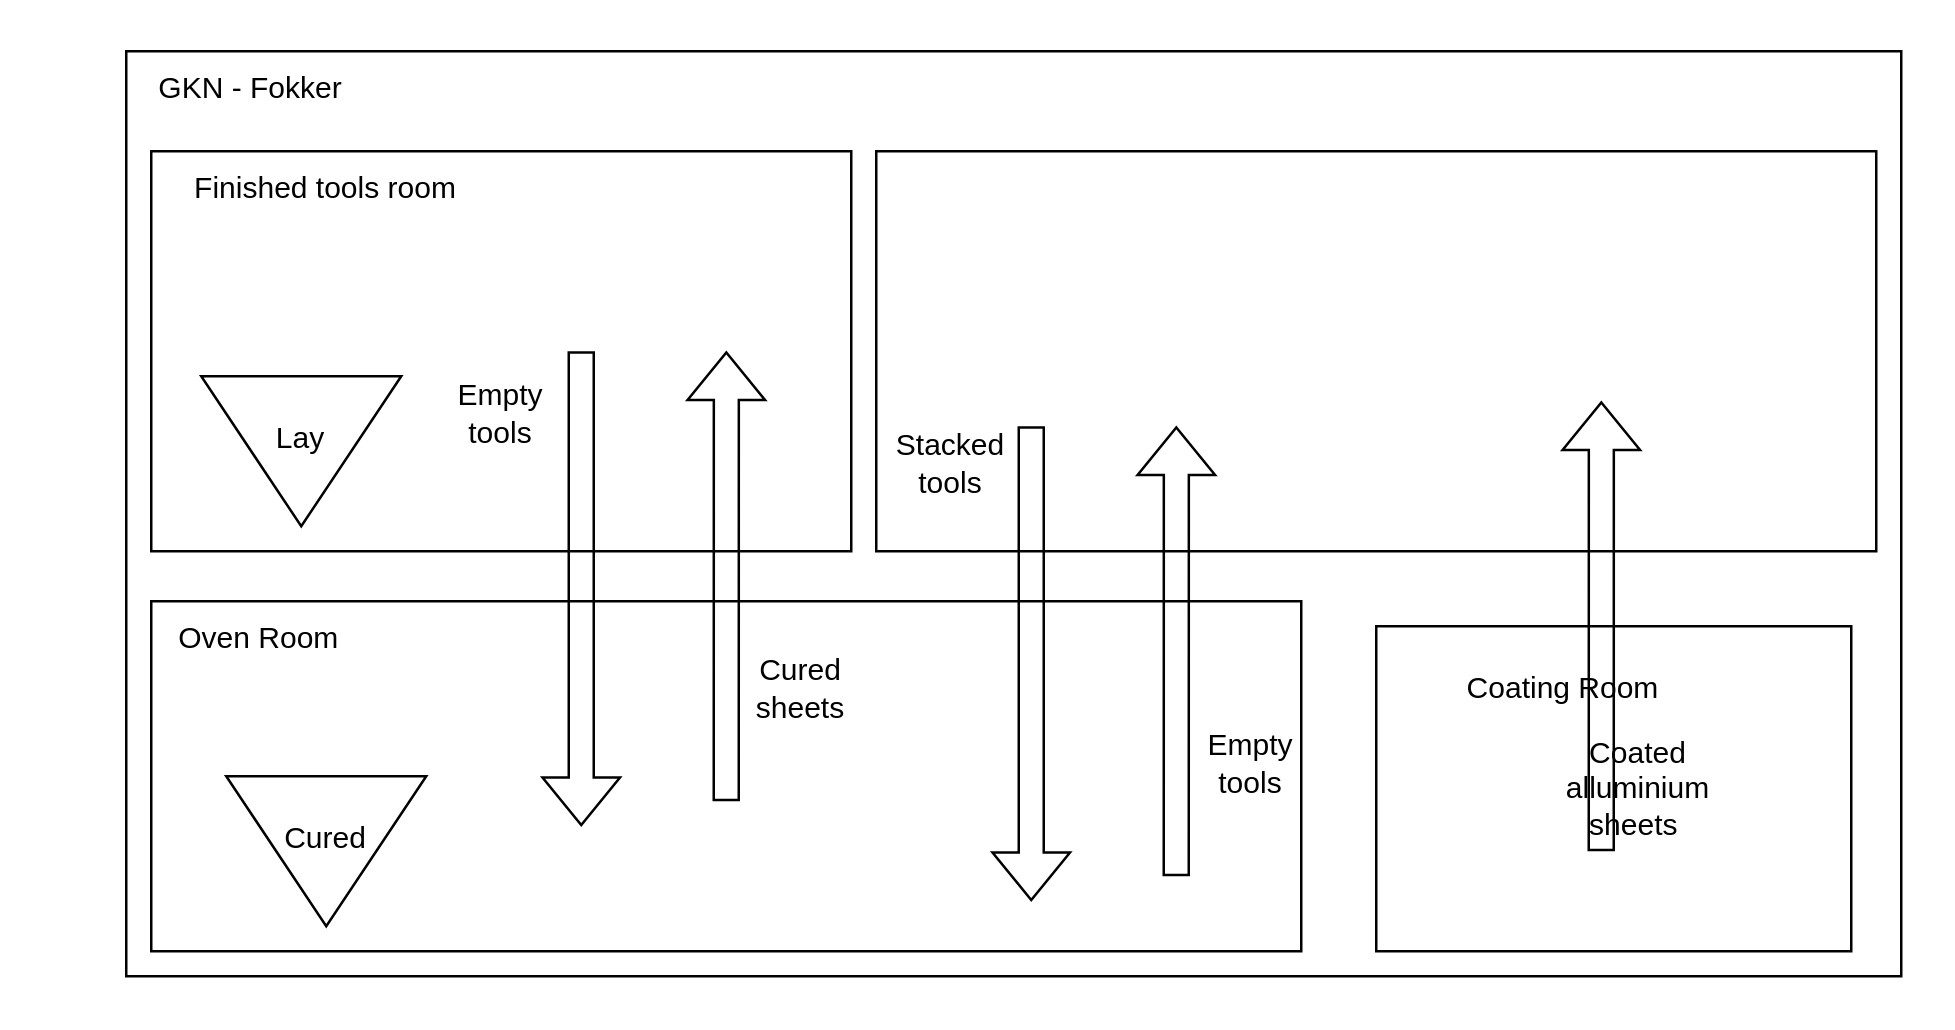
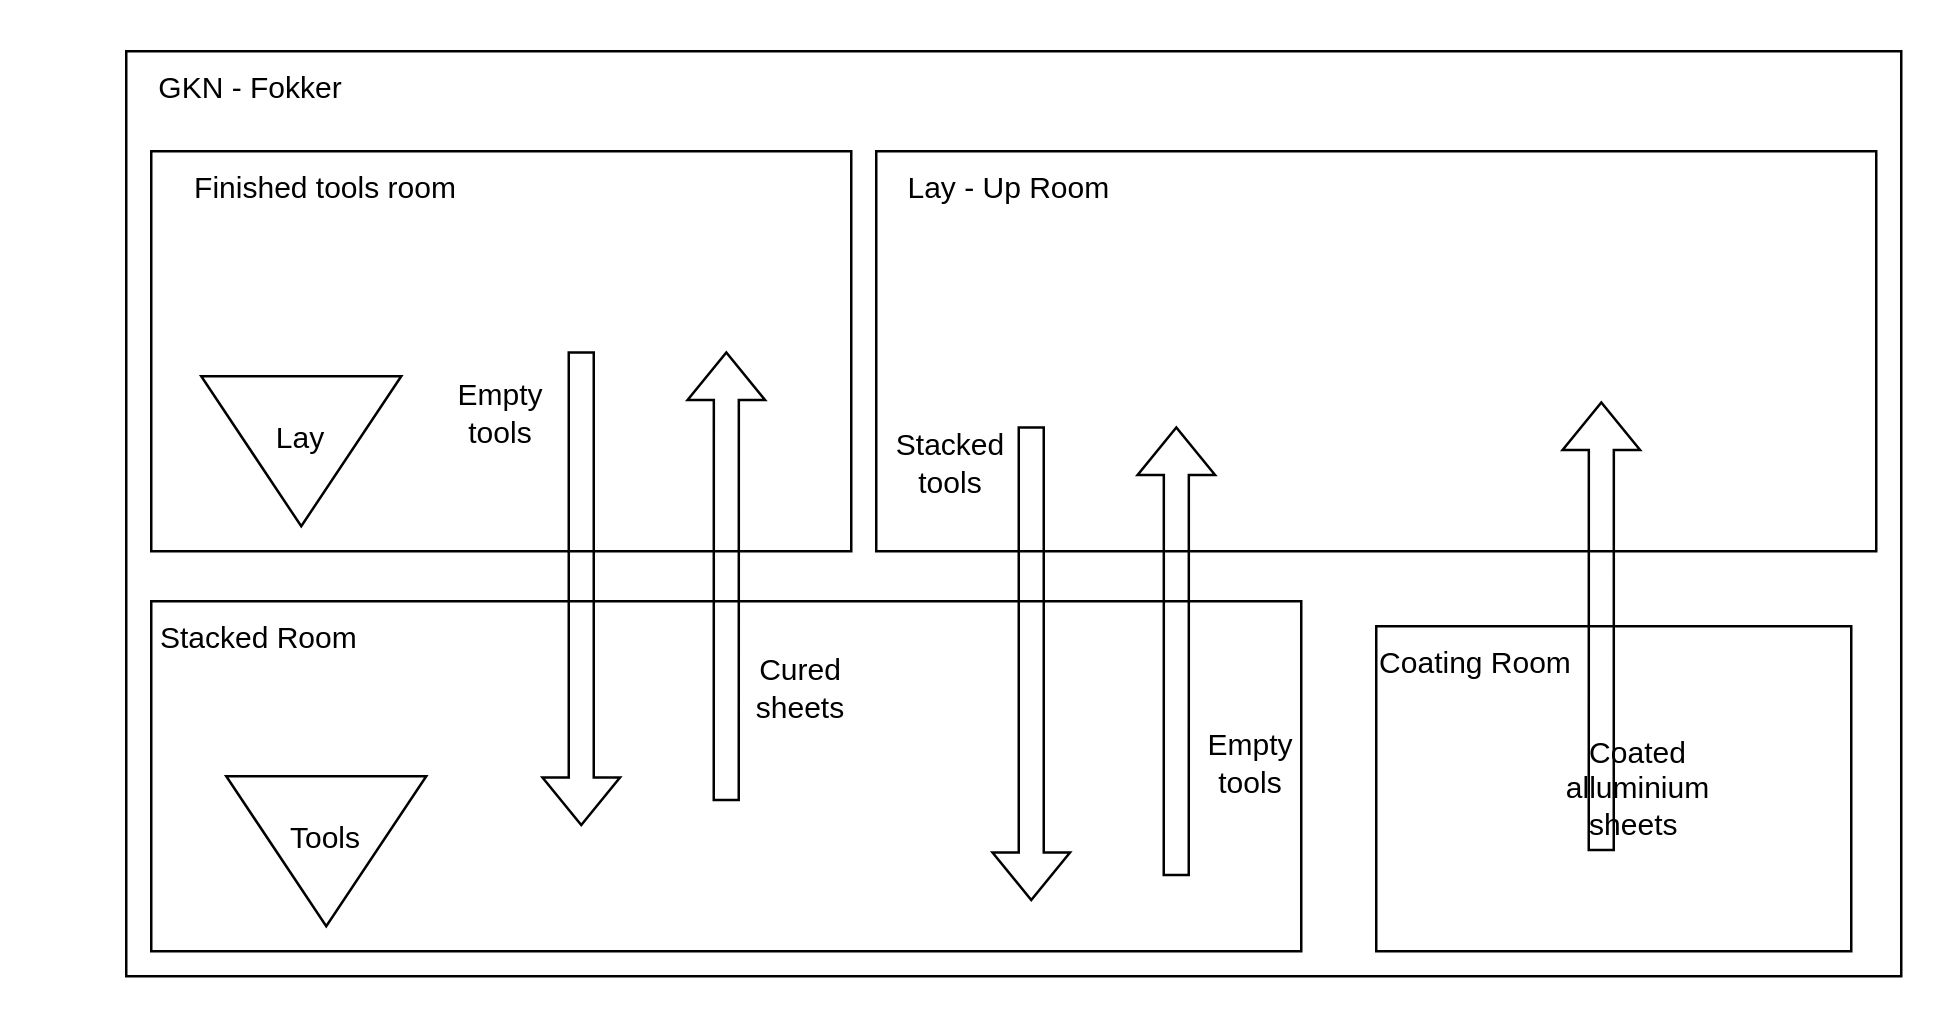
+ <mxCell id="8" value="Lay - Up Room&amp;nbsp;" style="text;html=1;align=center;verticalAlign=middle;whiteSpace=wrap;rounded=0;" vertex="1" parent="1"><mxGeometry x="350" y="60" width="110" height="30" as="geometry" /></mxCell>
- <mxCell id="22" value="Oven Room&amp;nbsp;" style="text;html=1;align=center;verticalAlign=middle;whiteSpace=wrap;rounded=0;" vertex="1" parent="1"><mxGeometry x="50" y="240" width="110" height="30" as="geometry" /></mxCell>
+ <mxCell id="22" value="Stacked Room&amp;nbsp;" style="text;html=1;align=center;verticalAlign=middle;whiteSpace=wrap;rounded=0;" vertex="1" parent="1"><mxGeometry x="50" y="240" width="110" height="30" as="geometry" /></mxCell>
- <mxCell id="24" value="Coating Room" style="text;html=1;align=center;verticalAlign=middle;whiteSpace=wrap;rounded=0;" vertex="1" parent="1"><mxGeometry x="585" y="260" width="80" height="30" as="geometry" /></mxCell>
+ <mxCell id="24" value="Coating Room" style="text;html=1;align=center;verticalAlign=middle;whiteSpace=wrap;rounded=0;" vertex="1" parent="1"><mxGeometry x="550" y="250" width="80" height="30" as="geometry" /></mxCell>
- <mxCell id="14" value="Cured" style="text;html=1;align=center;verticalAlign=middle;whiteSpace=wrap;rounded=0;" vertex="1" parent="1"><mxGeometry x="100" y="320" width="60" height="30" as="geometry" /></mxCell>
+ <mxCell id="14" value="Tools" style="text;html=1;align=center;verticalAlign=middle;whiteSpace=wrap;rounded=0;" vertex="1" parent="1"><mxGeometry x="100" y="320" width="60" height="30" as="geometry" /></mxCell>
